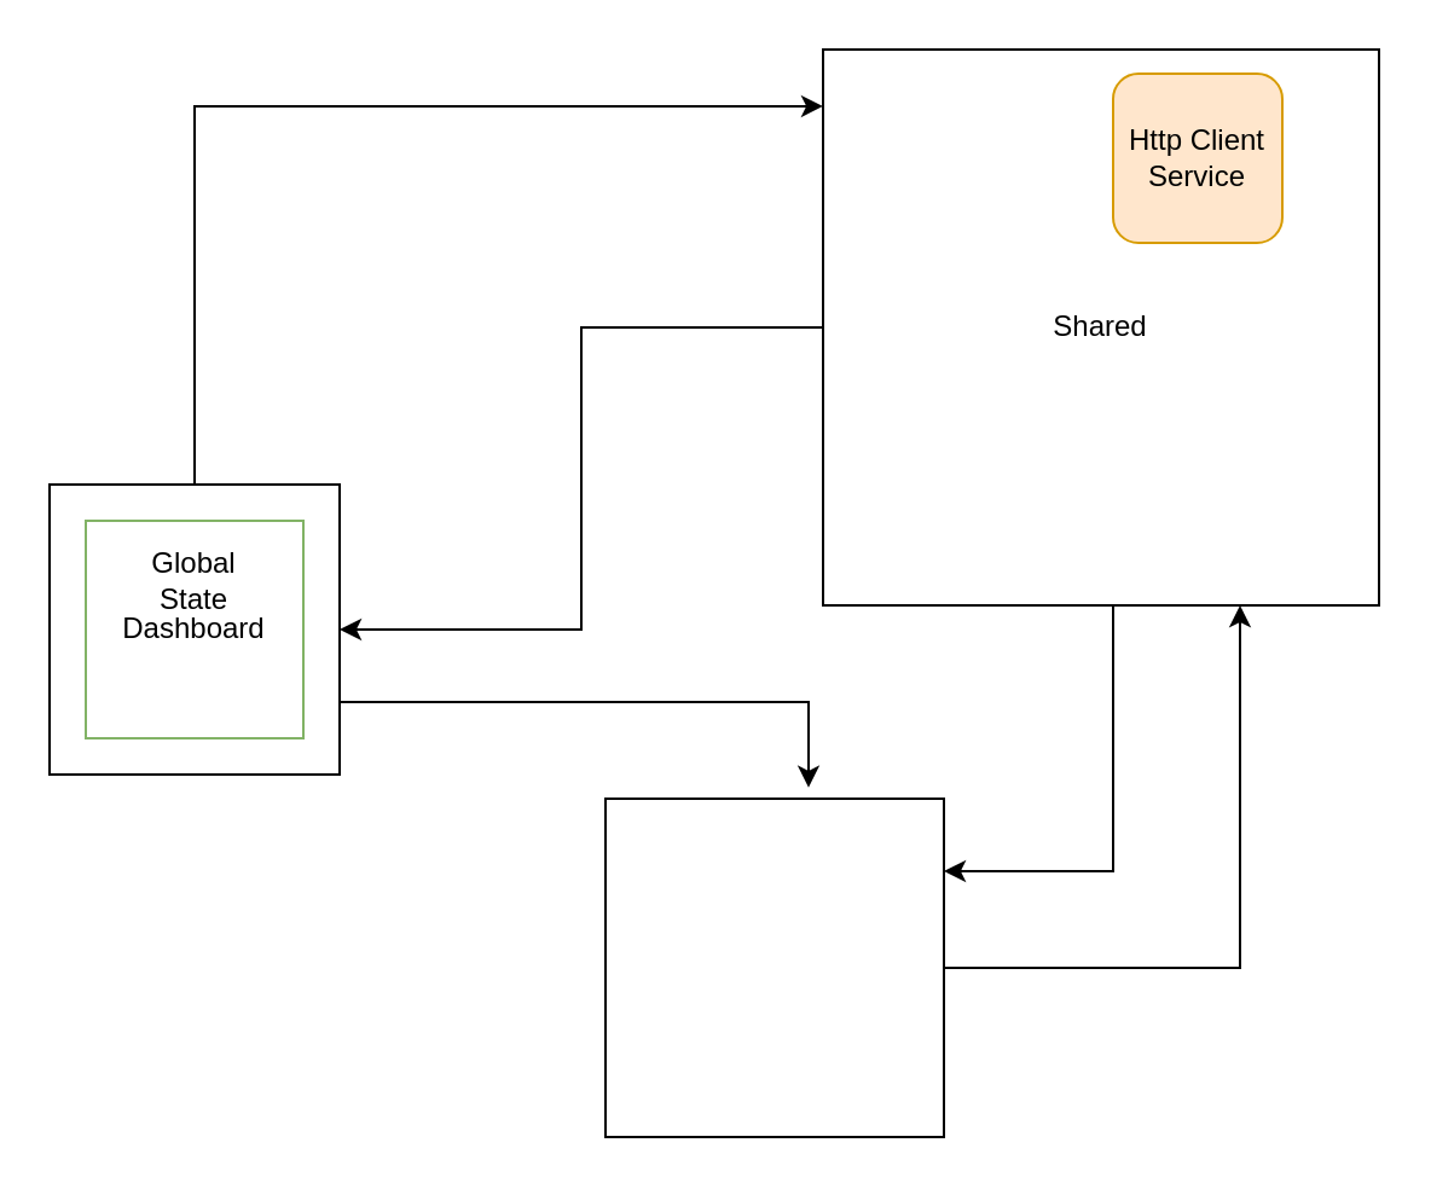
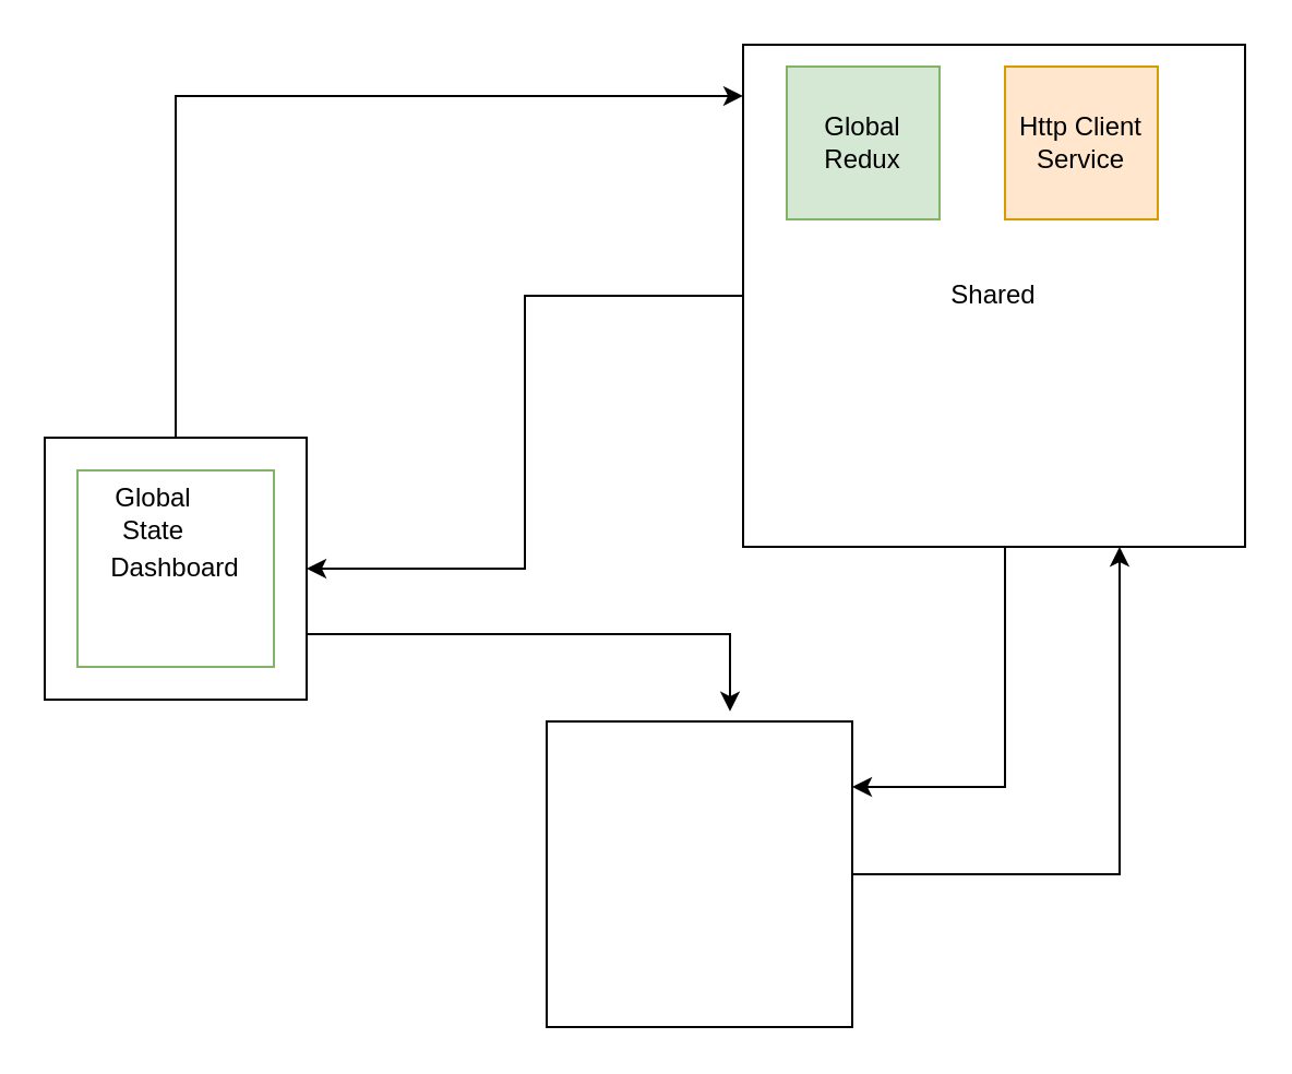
+ <mxCell id="7" value="Global Redux" style="whiteSpace=wrap;html=1;aspect=fixed;fillColor=#d5e8d4;strokeColor=#82b366;" parent="1" vertex="1"><mxGeometry x="360" y="30" width="70" height="70" as="geometry" /></mxCell>
- <mxCell id="13" value="Http Client Service" style="whiteSpace=wrap;html=1;aspect=fixed;fillColor=#ffe6cc;strokeColor=#d79b00;rounded=1;" vertex="1" parent="1"><mxGeometry x="460" y="30" width="70" height="70" as="geometry" /></mxCell>
+ <mxCell id="13" value="Http Client Service" style="whiteSpace=wrap;html=1;aspect=fixed;fillColor=#ffe6cc;strokeColor=#d79b00;" vertex="1" parent="1"><mxGeometry x="460" y="30" width="70" height="70" as="geometry" /></mxCell>
- <mxCell id="11" value="Global State" style="text;html=1;strokeColor=none;fillColor=none;align=center;verticalAlign=middle;whiteSpace=wrap;rounded=0;" parent="1" vertex="1"><mxGeometry x="50" y="225" width="60" height="30" as="geometry" /></mxCell>
+ <mxCell id="11" value="Global State" style="text;html=1;strokeColor=none;fillColor=none;align=center;verticalAlign=middle;whiteSpace=wrap;rounded=0;" parent="1" vertex="1"><mxGeometry x="40" y="220" width="60" height="30" as="geometry" /></mxCell>
